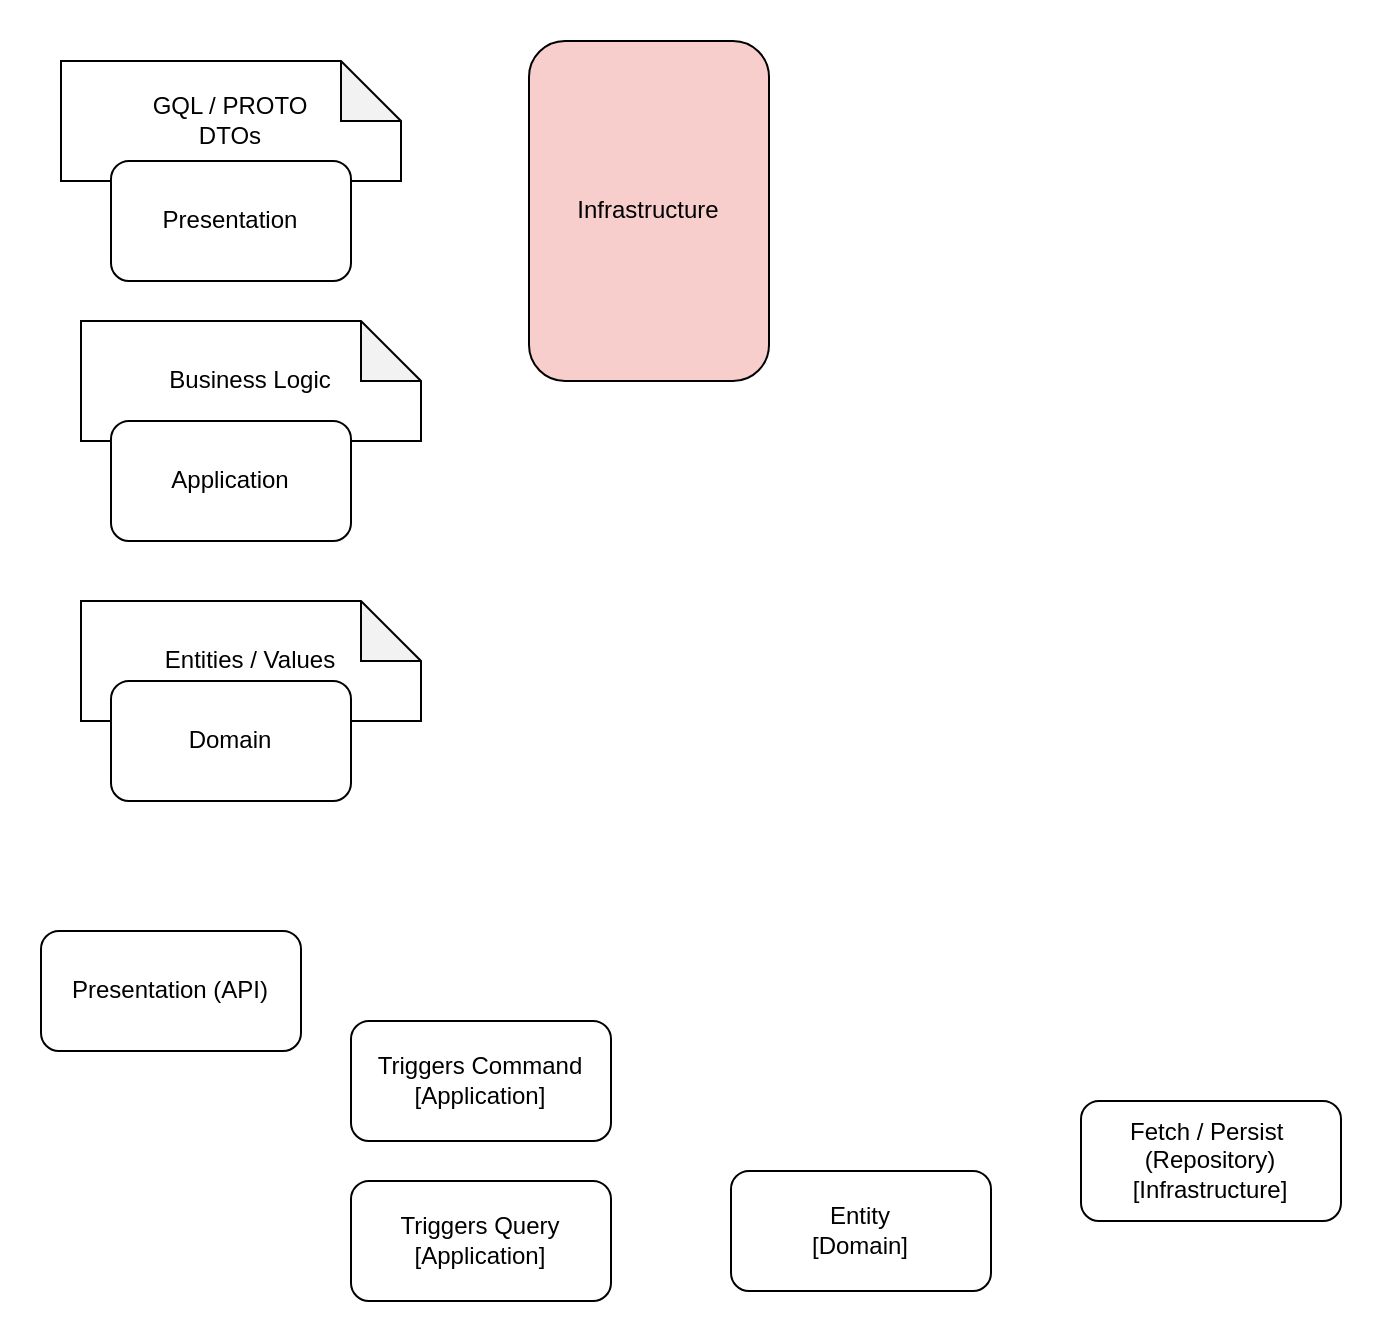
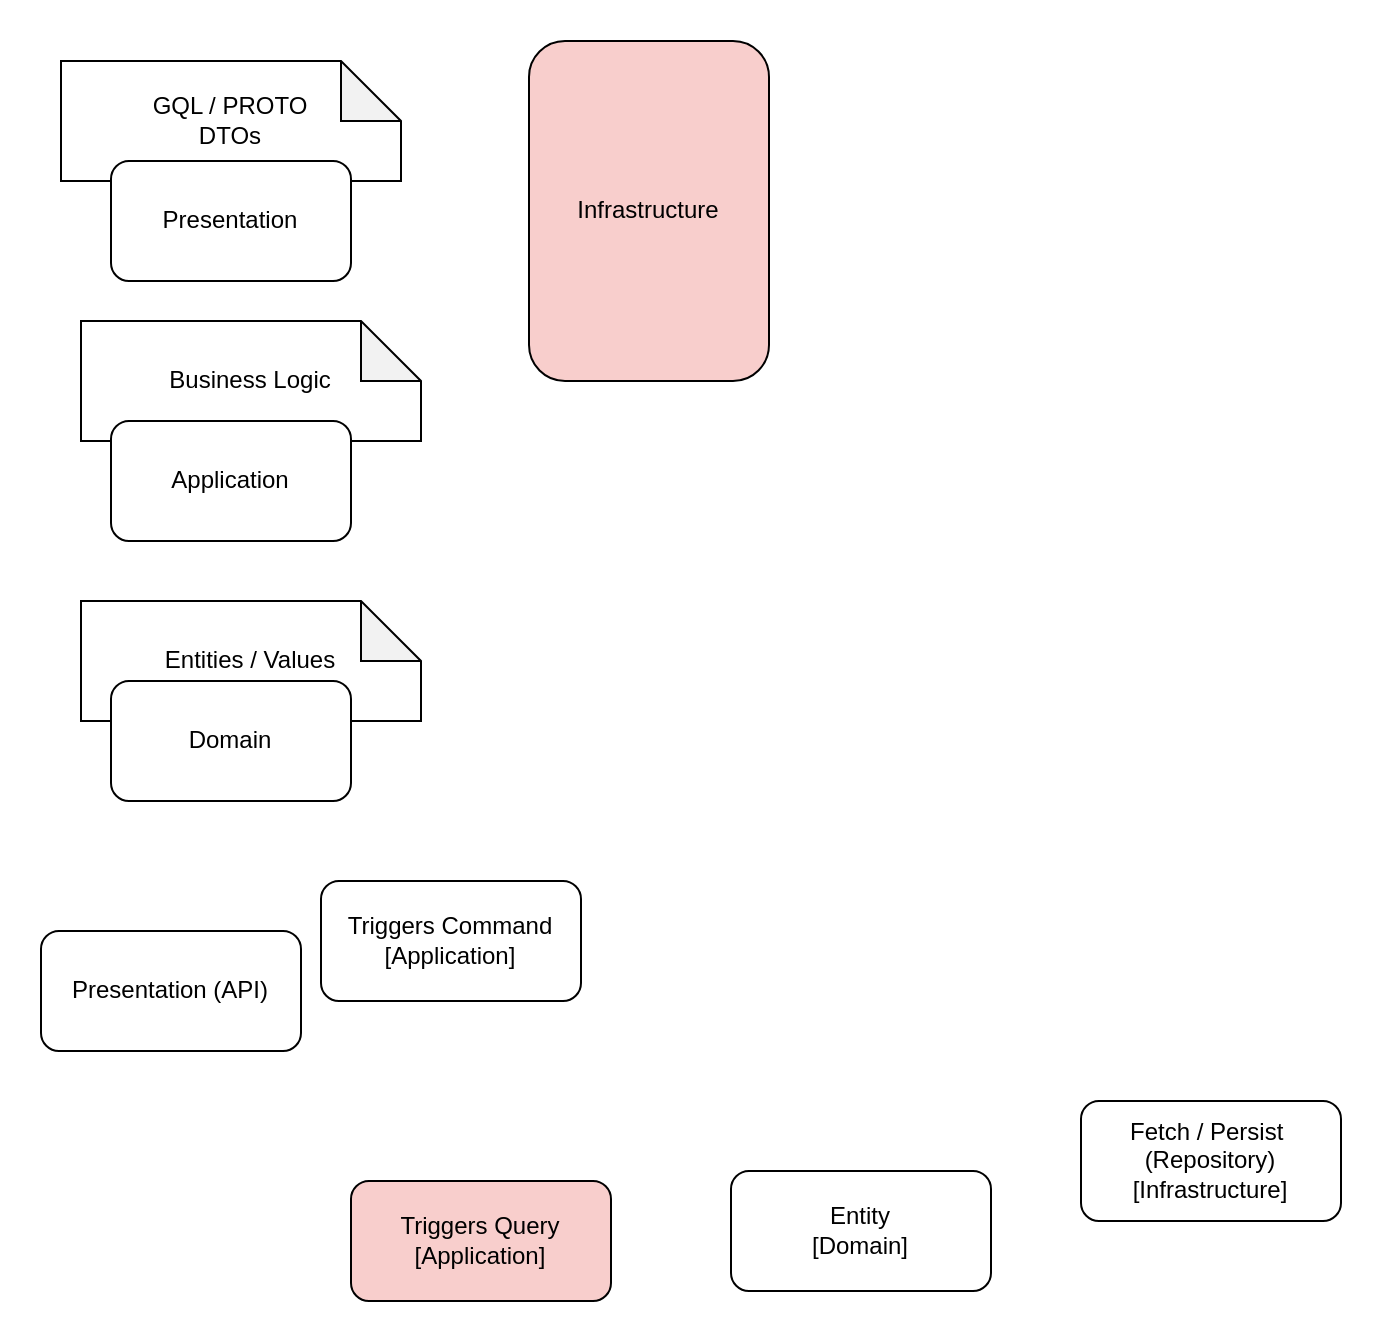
- <mxCell id="10" value="Triggers Command&lt;br&gt;[Application]" style="rounded=1;whiteSpace=wrap;html=1;" vertex="1" parent="1"><mxGeometry x="175" y="510" width="130" height="60" as="geometry" /></mxCell>
+ <mxCell id="10" value="Triggers Command&lt;br&gt;[Application]" style="rounded=1;whiteSpace=wrap;html=1;" vertex="1" parent="1"><mxGeometry x="160" y="440" width="130" height="60" as="geometry" /></mxCell>
- <mxCell id="11" value="Triggers Query&lt;br&gt;[Application]" style="rounded=1;whiteSpace=wrap;html=1;" vertex="1" parent="1"><mxGeometry x="175" y="590" width="130" height="60" as="geometry" /></mxCell>
+ <mxCell id="11" value="Triggers Query&lt;br&gt;[Application]" style="rounded=1;whiteSpace=wrap;html=1;fillColor=#f8cecc;" vertex="1" parent="1"><mxGeometry x="175" y="590" width="130" height="60" as="geometry" /></mxCell>
